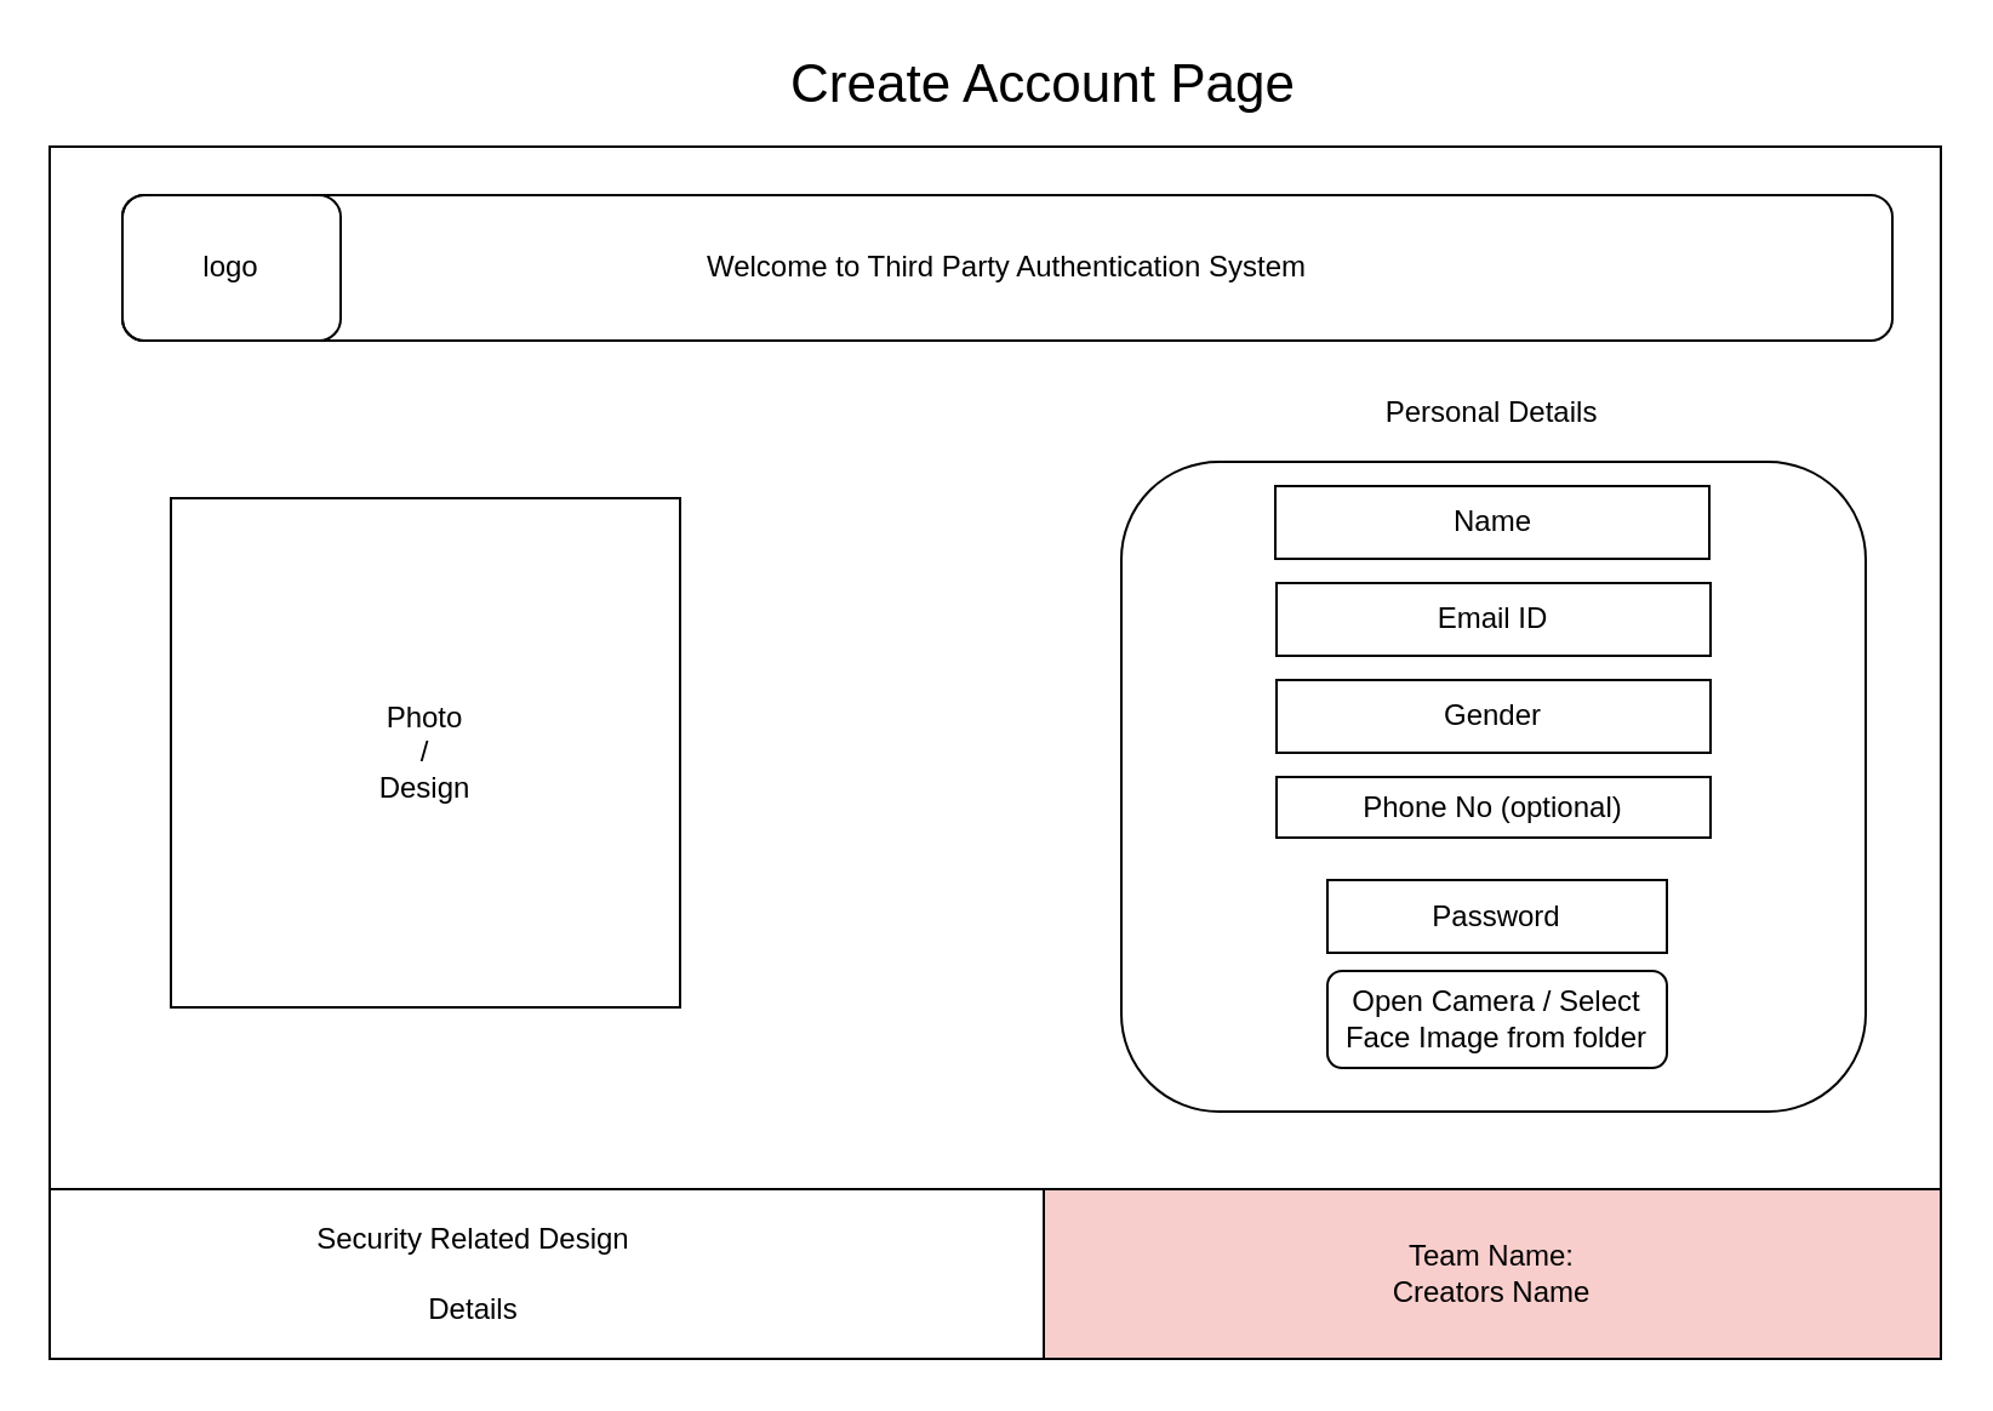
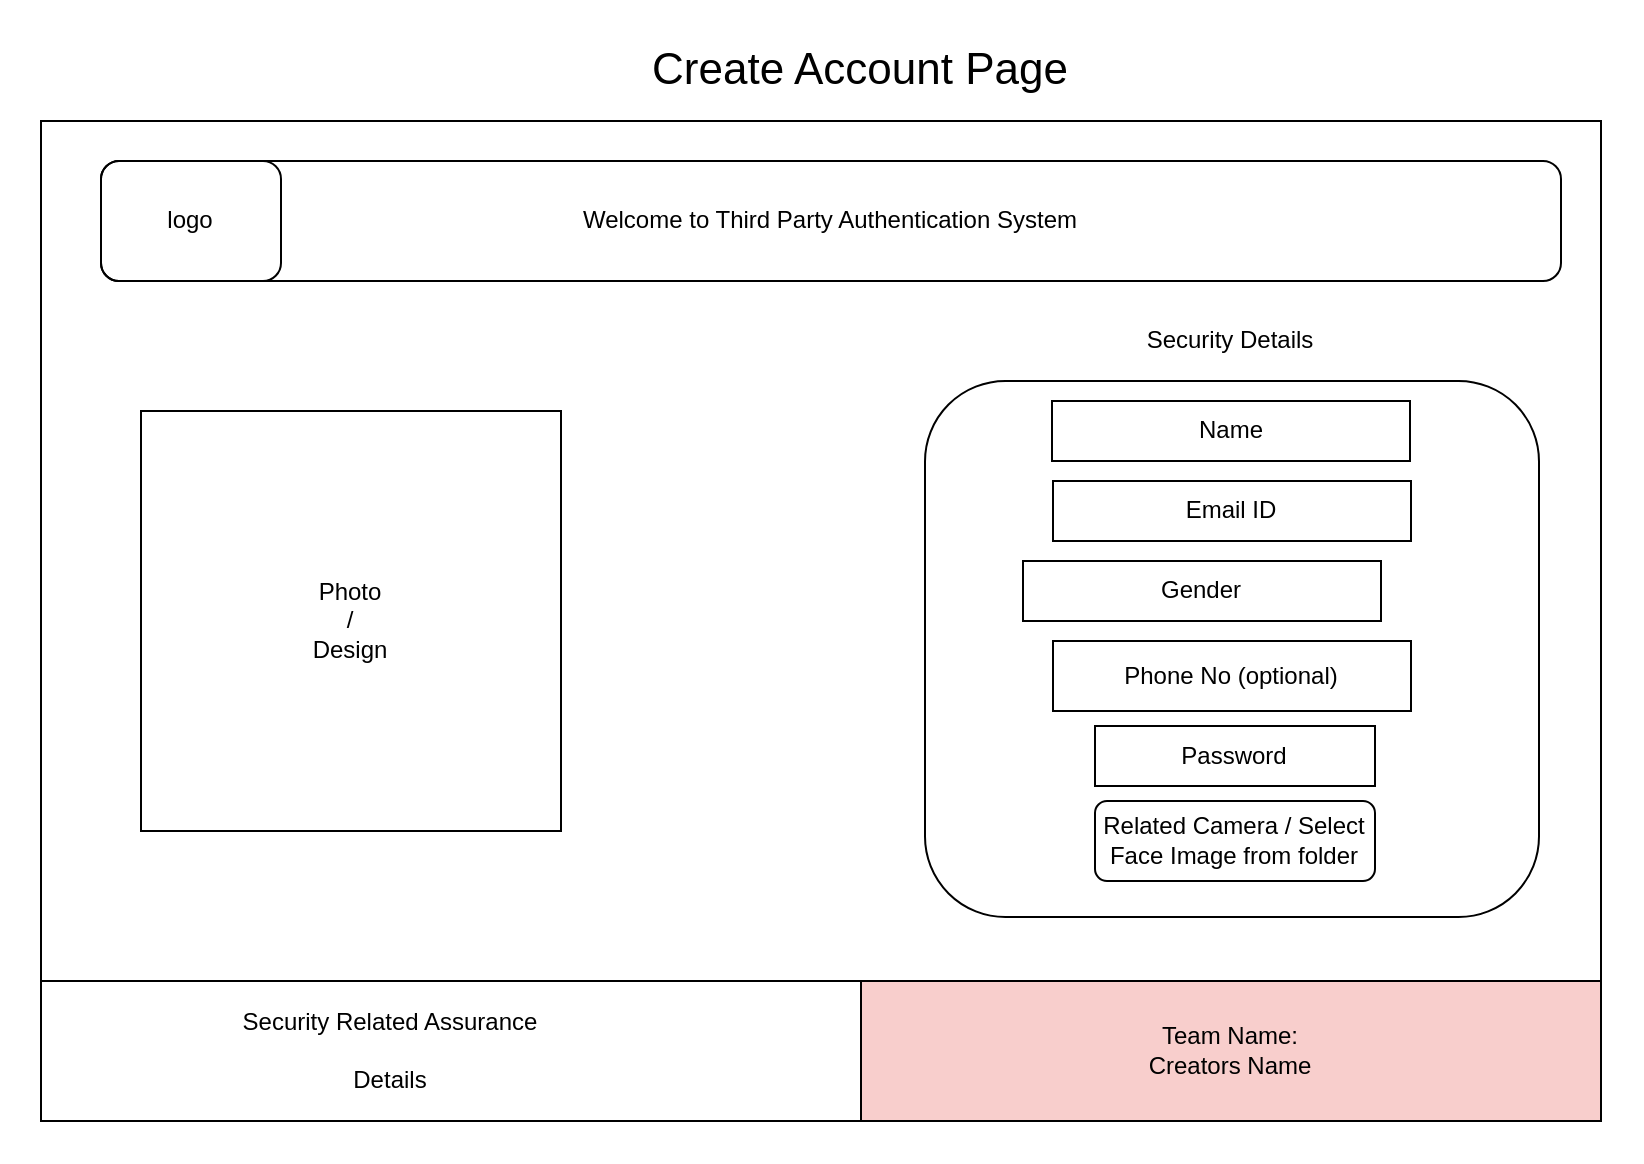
- <mxCell id="12" value="Personal Details" style="text;html=1;strokeColor=none;fillColor=none;align=center;verticalAlign=middle;whiteSpace=wrap;rounded=0;" parent="1" vertex="1"><mxGeometry x="555" y="160" width="120" height="20" as="geometry" /></mxCell>
+ <mxCell id="12" value="Security Details" style="text;html=1;strokeColor=none;fillColor=none;align=center;verticalAlign=middle;whiteSpace=wrap;rounded=0;" parent="1" vertex="1"><mxGeometry x="555" y="160" width="120" height="20" as="geometry" /></mxCell>
- <mxCell id="15" value="Gender" style="rounded=0;whiteSpace=wrap;html=1;fillColor=none;" parent="1" vertex="1"><mxGeometry x="526" y="280" width="179" height="30" as="geometry" /></mxCell>
+ <mxCell id="15" value="Gender" style="rounded=0;whiteSpace=wrap;html=1;fillColor=none;" parent="1" vertex="1"><mxGeometry x="511" y="280" width="179" height="30" as="geometry" /></mxCell>
- <mxCell id="16" value="Phone No (optional)" style="rounded=0;whiteSpace=wrap;html=1;fillColor=none;" parent="1" vertex="1"><mxGeometry x="526" y="320" width="179" height="25" as="geometry" /></mxCell>
+ <mxCell id="16" value="Phone No (optional)" style="rounded=0;whiteSpace=wrap;html=1;fillColor=none;" parent="1" vertex="1"><mxGeometry x="526" y="320" width="179" height="35" as="geometry" /></mxCell>
- <mxCell id="19" value="Open Camera / Select Face Image from folder" style="rounded=1;whiteSpace=wrap;html=1;fillColor=none;" parent="1" vertex="1"><mxGeometry x="547" y="400" width="140" height="40" as="geometry" /></mxCell>
+ <mxCell id="19" value="Related Camera / Select Face Image from folder" style="rounded=1;whiteSpace=wrap;html=1;fillColor=none;" parent="1" vertex="1"><mxGeometry x="547" y="400" width="140" height="40" as="geometry" /></mxCell>
- <mxCell id="8" value="Security Related Design&lt;br&gt;&lt;br&gt;Details" style="text;html=1;strokeColor=none;fillColor=none;align=center;verticalAlign=middle;whiteSpace=wrap;rounded=0;" parent="1" vertex="1"><mxGeometry x="70" y="502.5" width="250" height="45" as="geometry" /></mxCell>
+ <mxCell id="8" value="Security Related Assurance&lt;br&gt;&lt;br&gt;Details" style="text;html=1;strokeColor=none;fillColor=none;align=center;verticalAlign=middle;whiteSpace=wrap;rounded=0;" parent="1" vertex="1"><mxGeometry x="70" y="502.5" width="250" height="45" as="geometry" /></mxCell>
